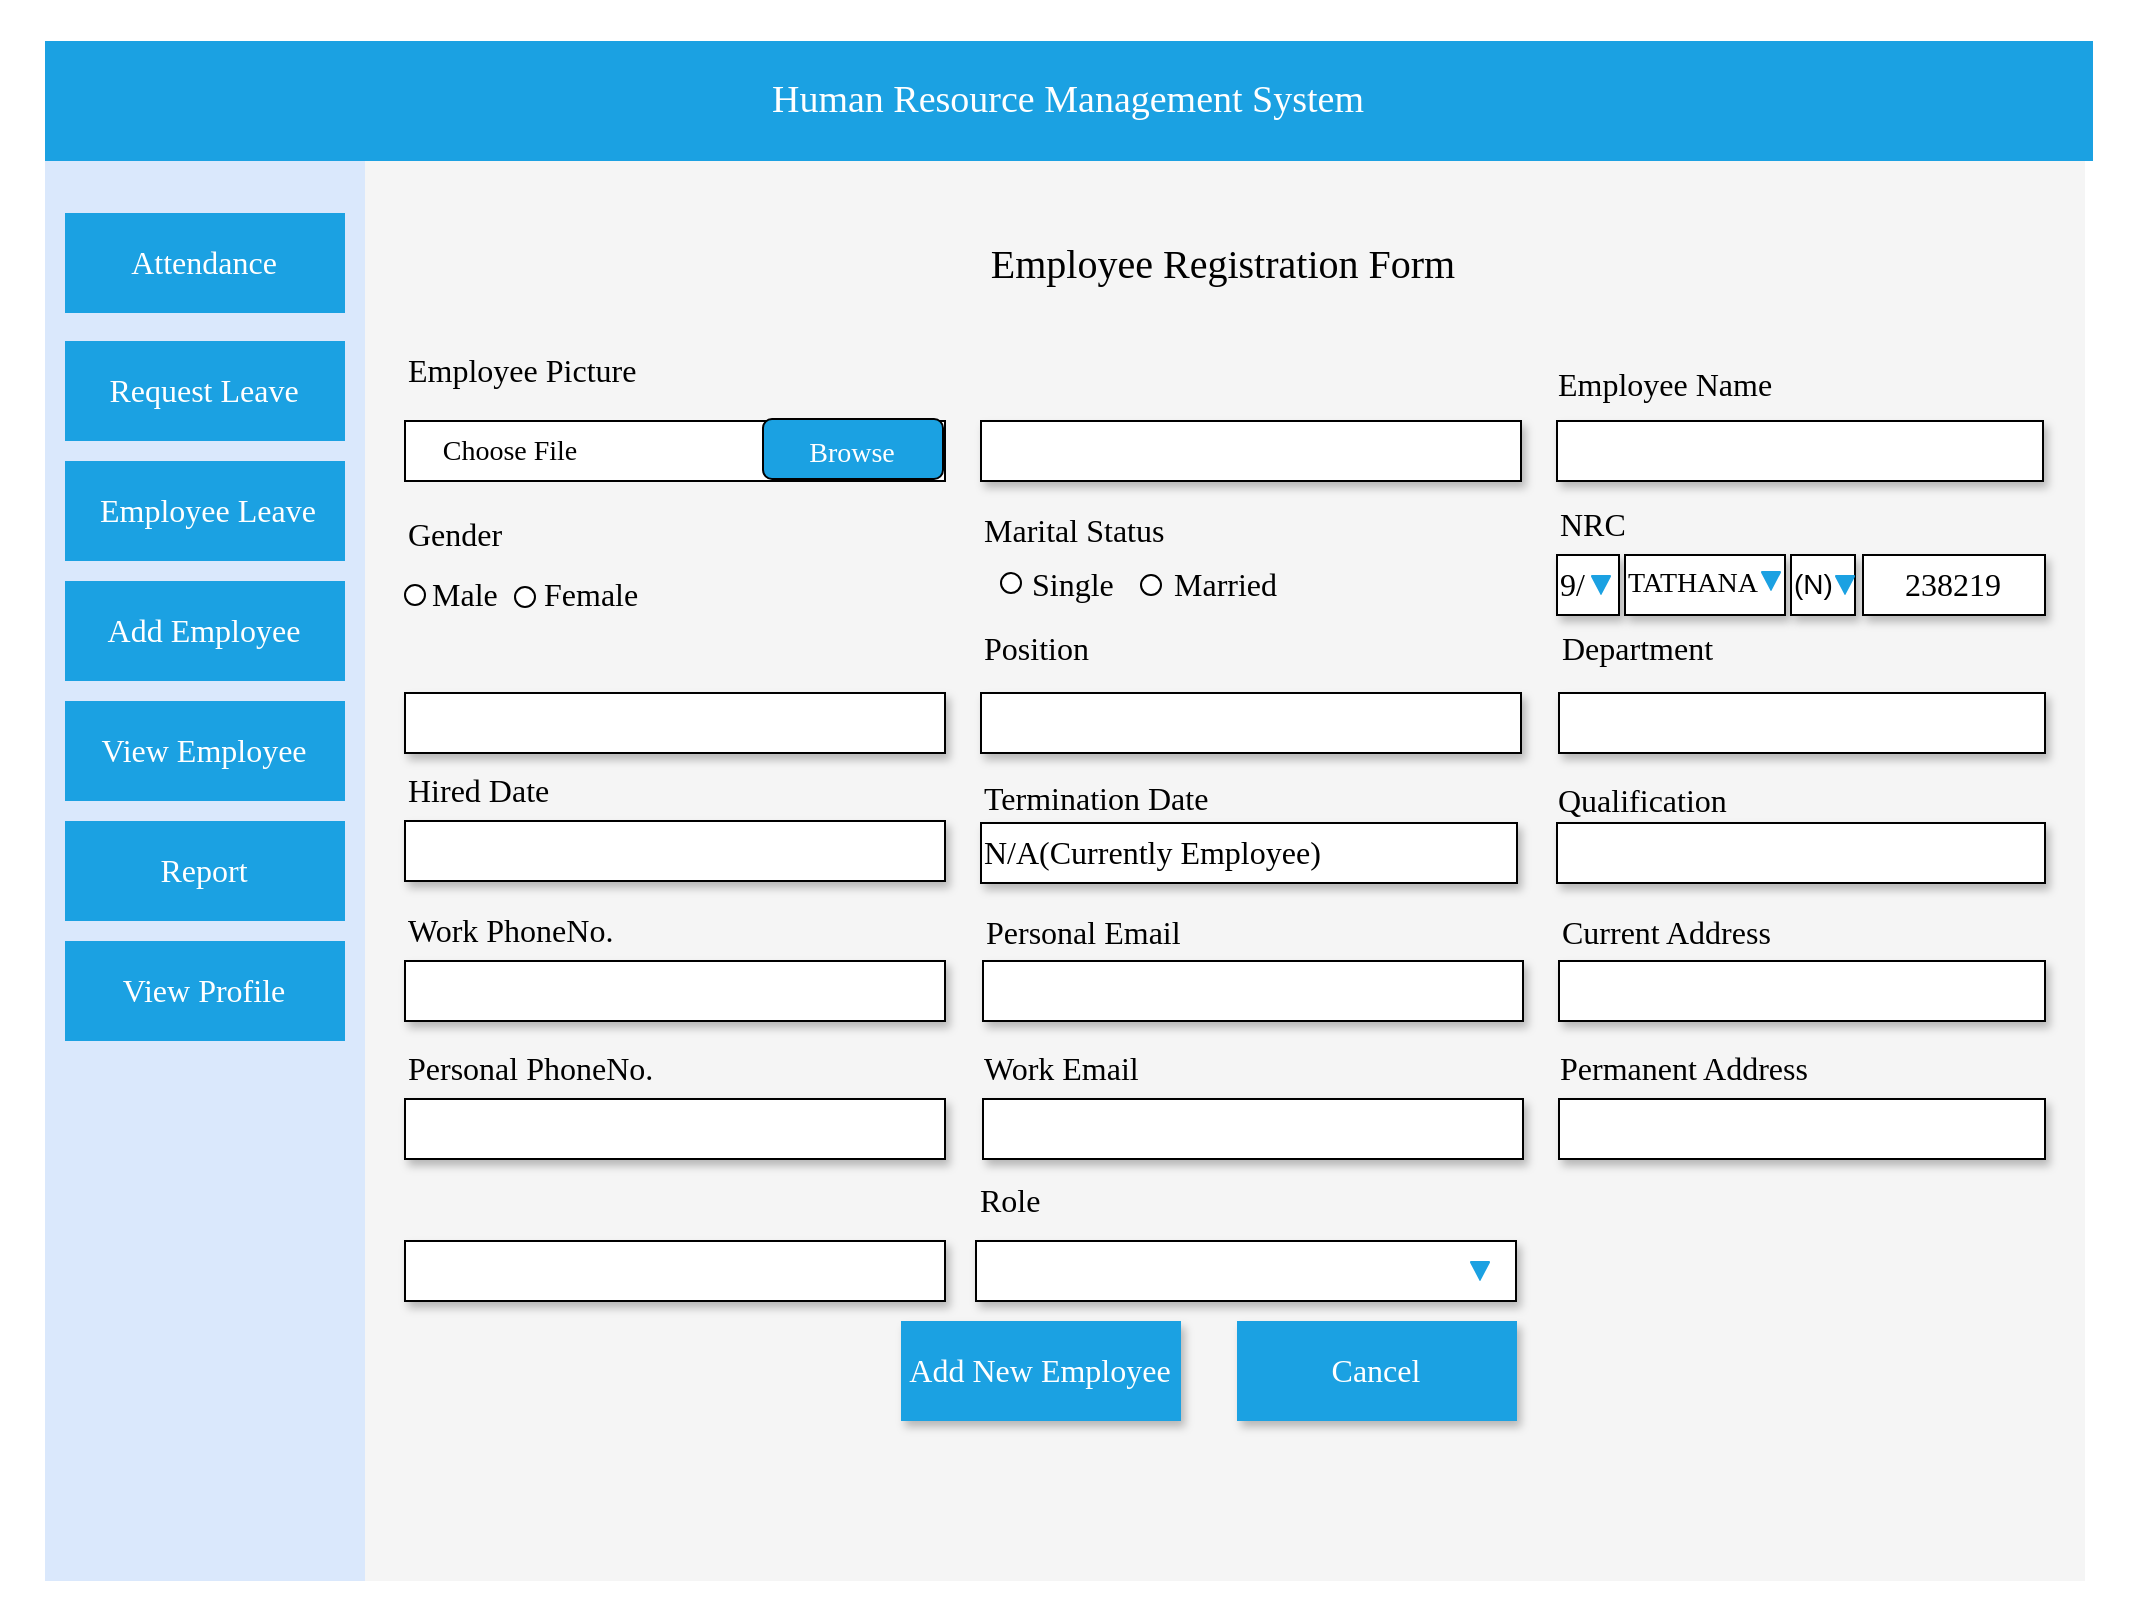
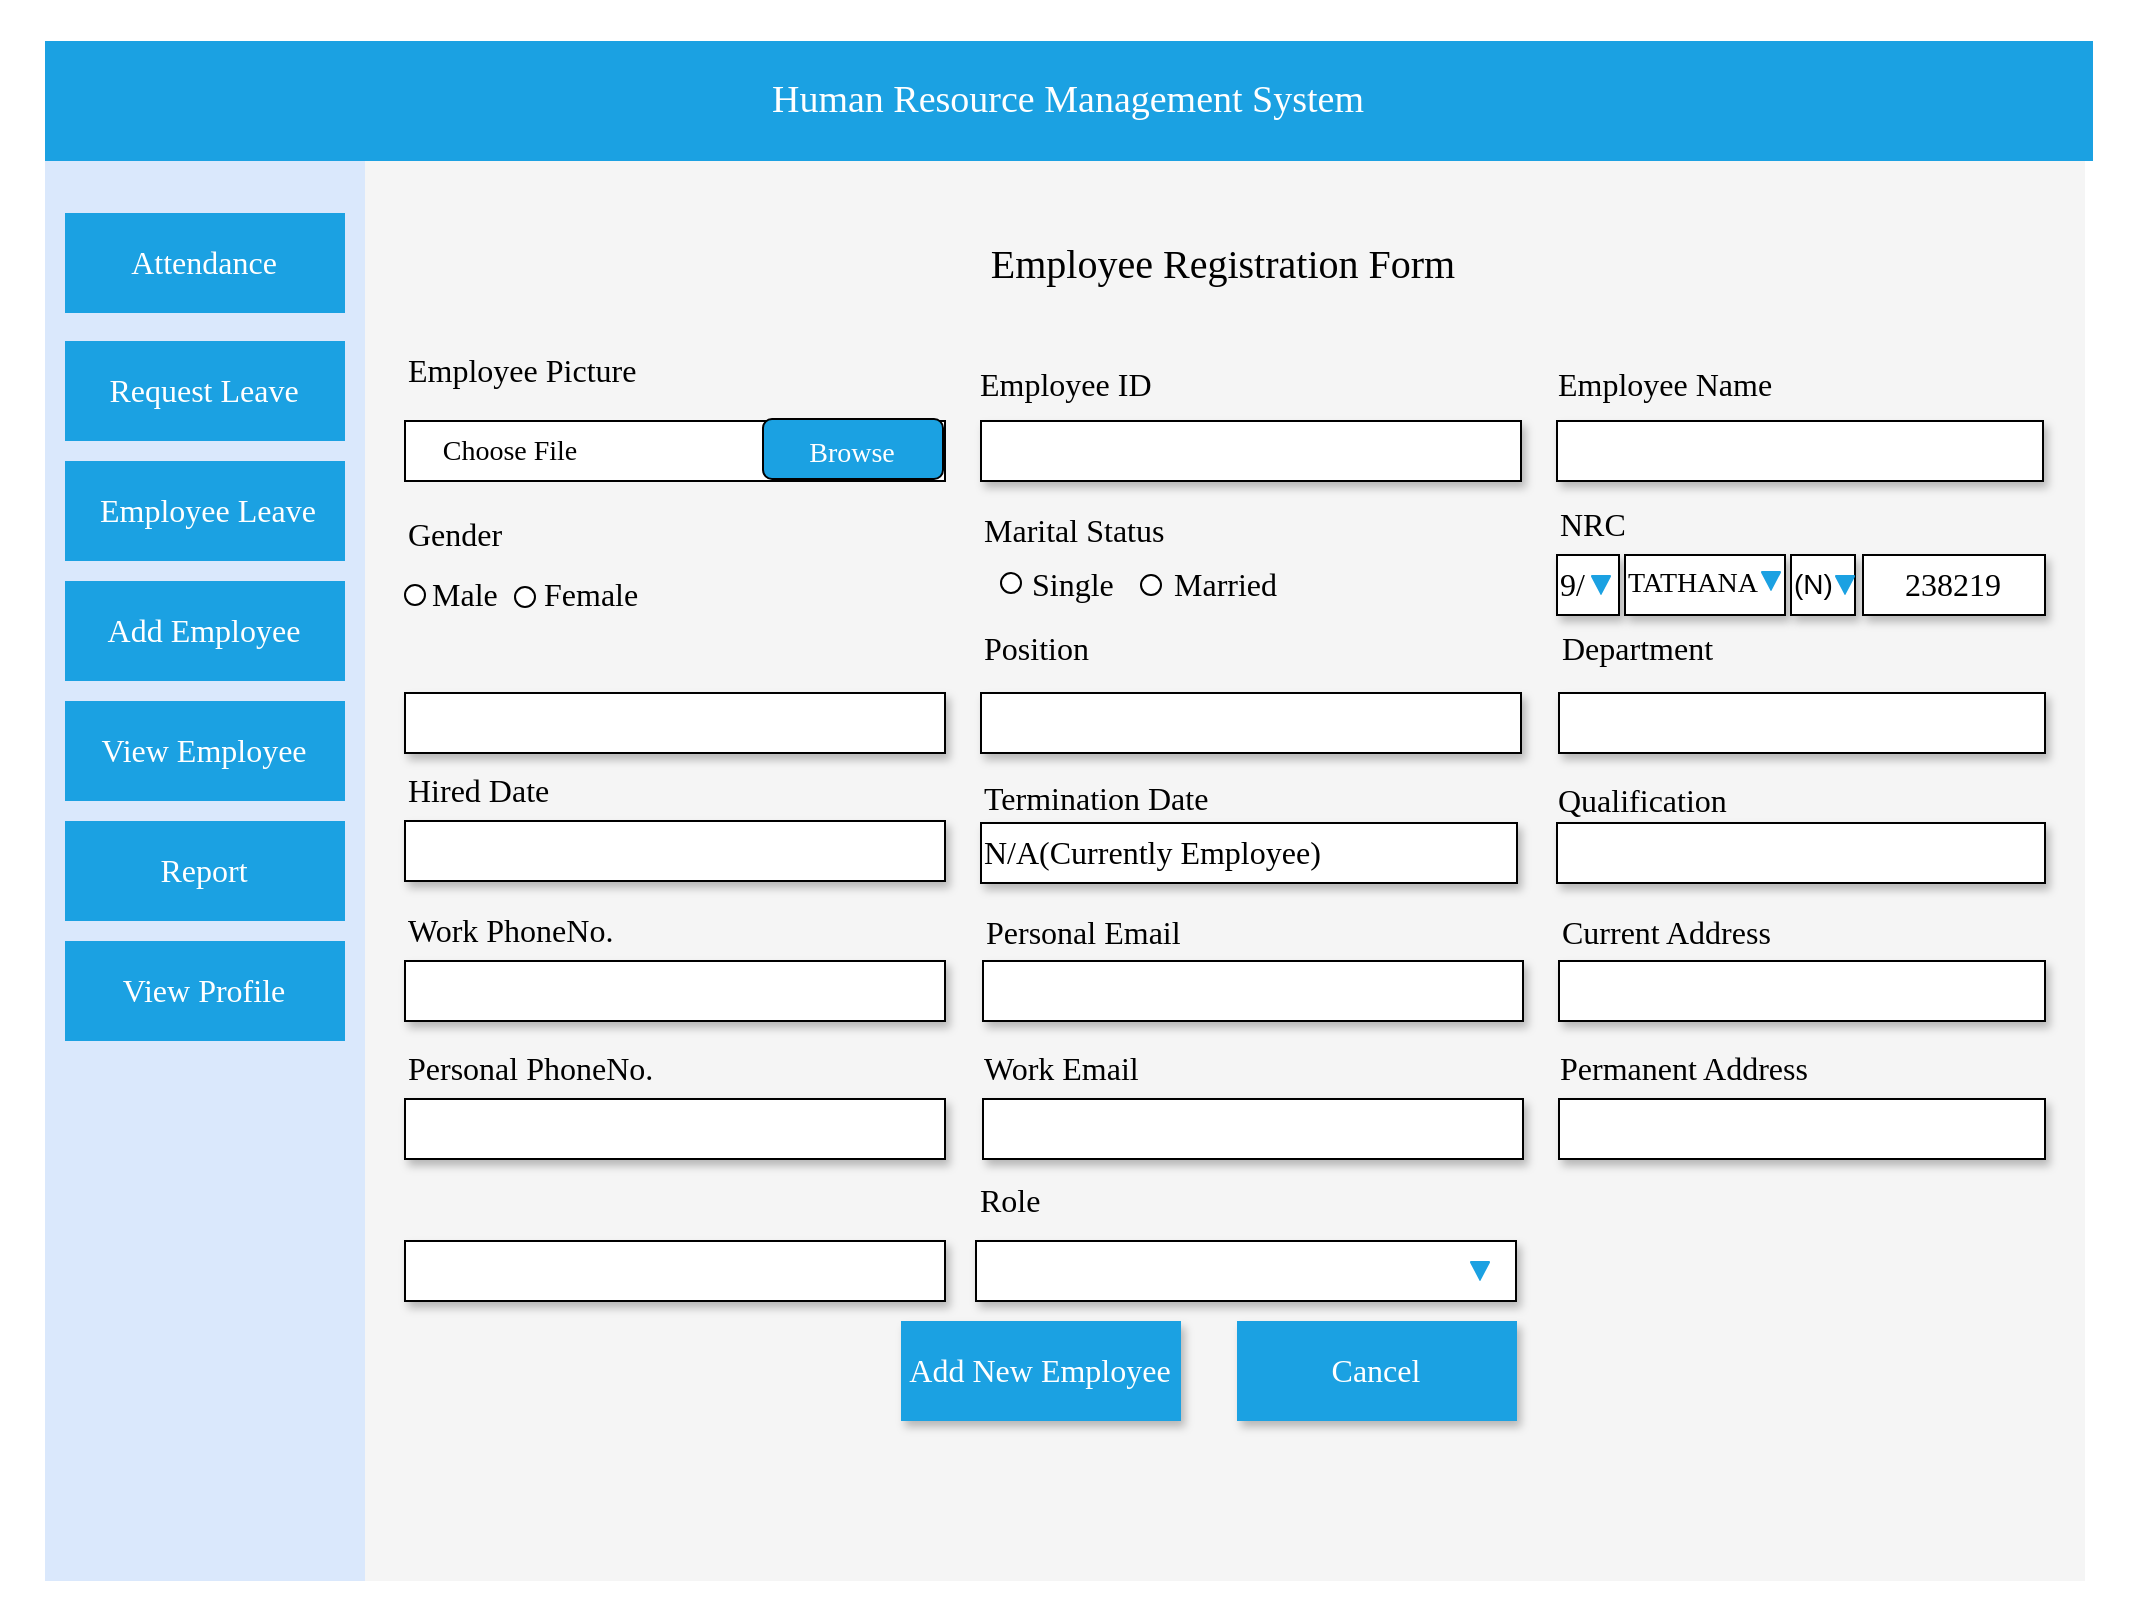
+ <mxCell id="39" value="Employee ID" style="text;html=1;align=left;verticalAlign=middle;whiteSpace=wrap;rounded=0;fontSize=16;fontFamily=Times New Roman;" parent="1" vertex="1"><mxGeometry x="487.5" y="177" width="100" height="30" as="geometry" /></mxCell>
